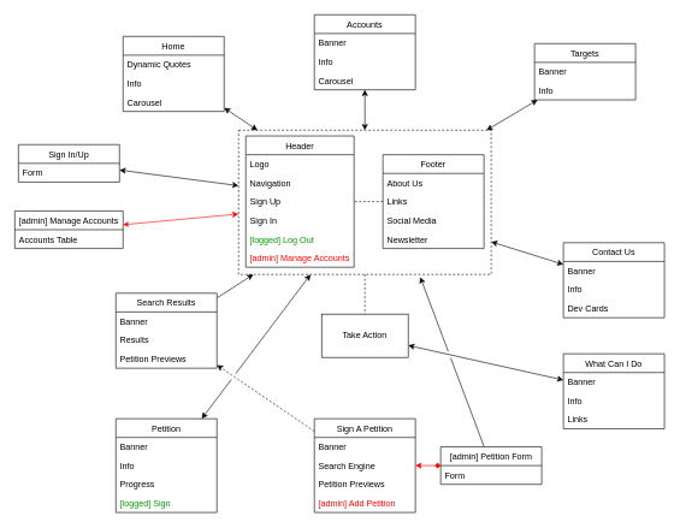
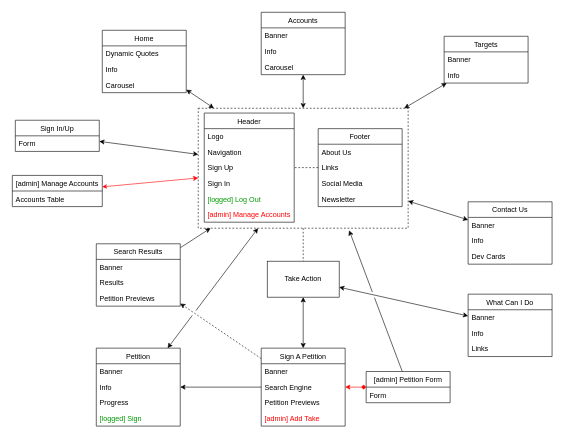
+ <mxCell id="18" style="edgeStyle=none;rounded=0;orthogonalLoop=1;jettySize=auto;html=1;startArrow=classic;startFill=1;" edge="1" parent="1" source="20" target="28"><mxGeometry relative="1" as="geometry" /></mxCell>
+ <mxCell id="26" style="edgeStyle=none;rounded=0;orthogonalLoop=1;jettySize=auto;html=1;startArrow=none;startFill=0;" edge="1" parent="1" source="28" target="58"><mxGeometry relative="1" as="geometry" /></mxCell>
- <mxCell id="32" value="[admin] Add Petition" style="text;strokeColor=none;fillColor=none;align=left;verticalAlign=top;spacingLeft=4;spacingRight=4;overflow=hidden;rotatable=0;points=[[0,0.5],[1,0.5]];portConstraint=eastwest;fontColor=#FF0000;" vertex="1" parent="28"><mxGeometry y="104" width="140" height="26" as="geometry" /></mxCell>
+ <mxCell id="32" value="[admin] Add Take" style="text;strokeColor=none;fillColor=none;align=left;verticalAlign=top;spacingLeft=4;spacingRight=4;overflow=hidden;rotatable=0;points=[[0,0.5],[1,0.5]];portConstraint=eastwest;fontColor=#FF0000;" vertex="1" parent="28"><mxGeometry y="104" width="140" height="26" as="geometry" /></mxCell>
